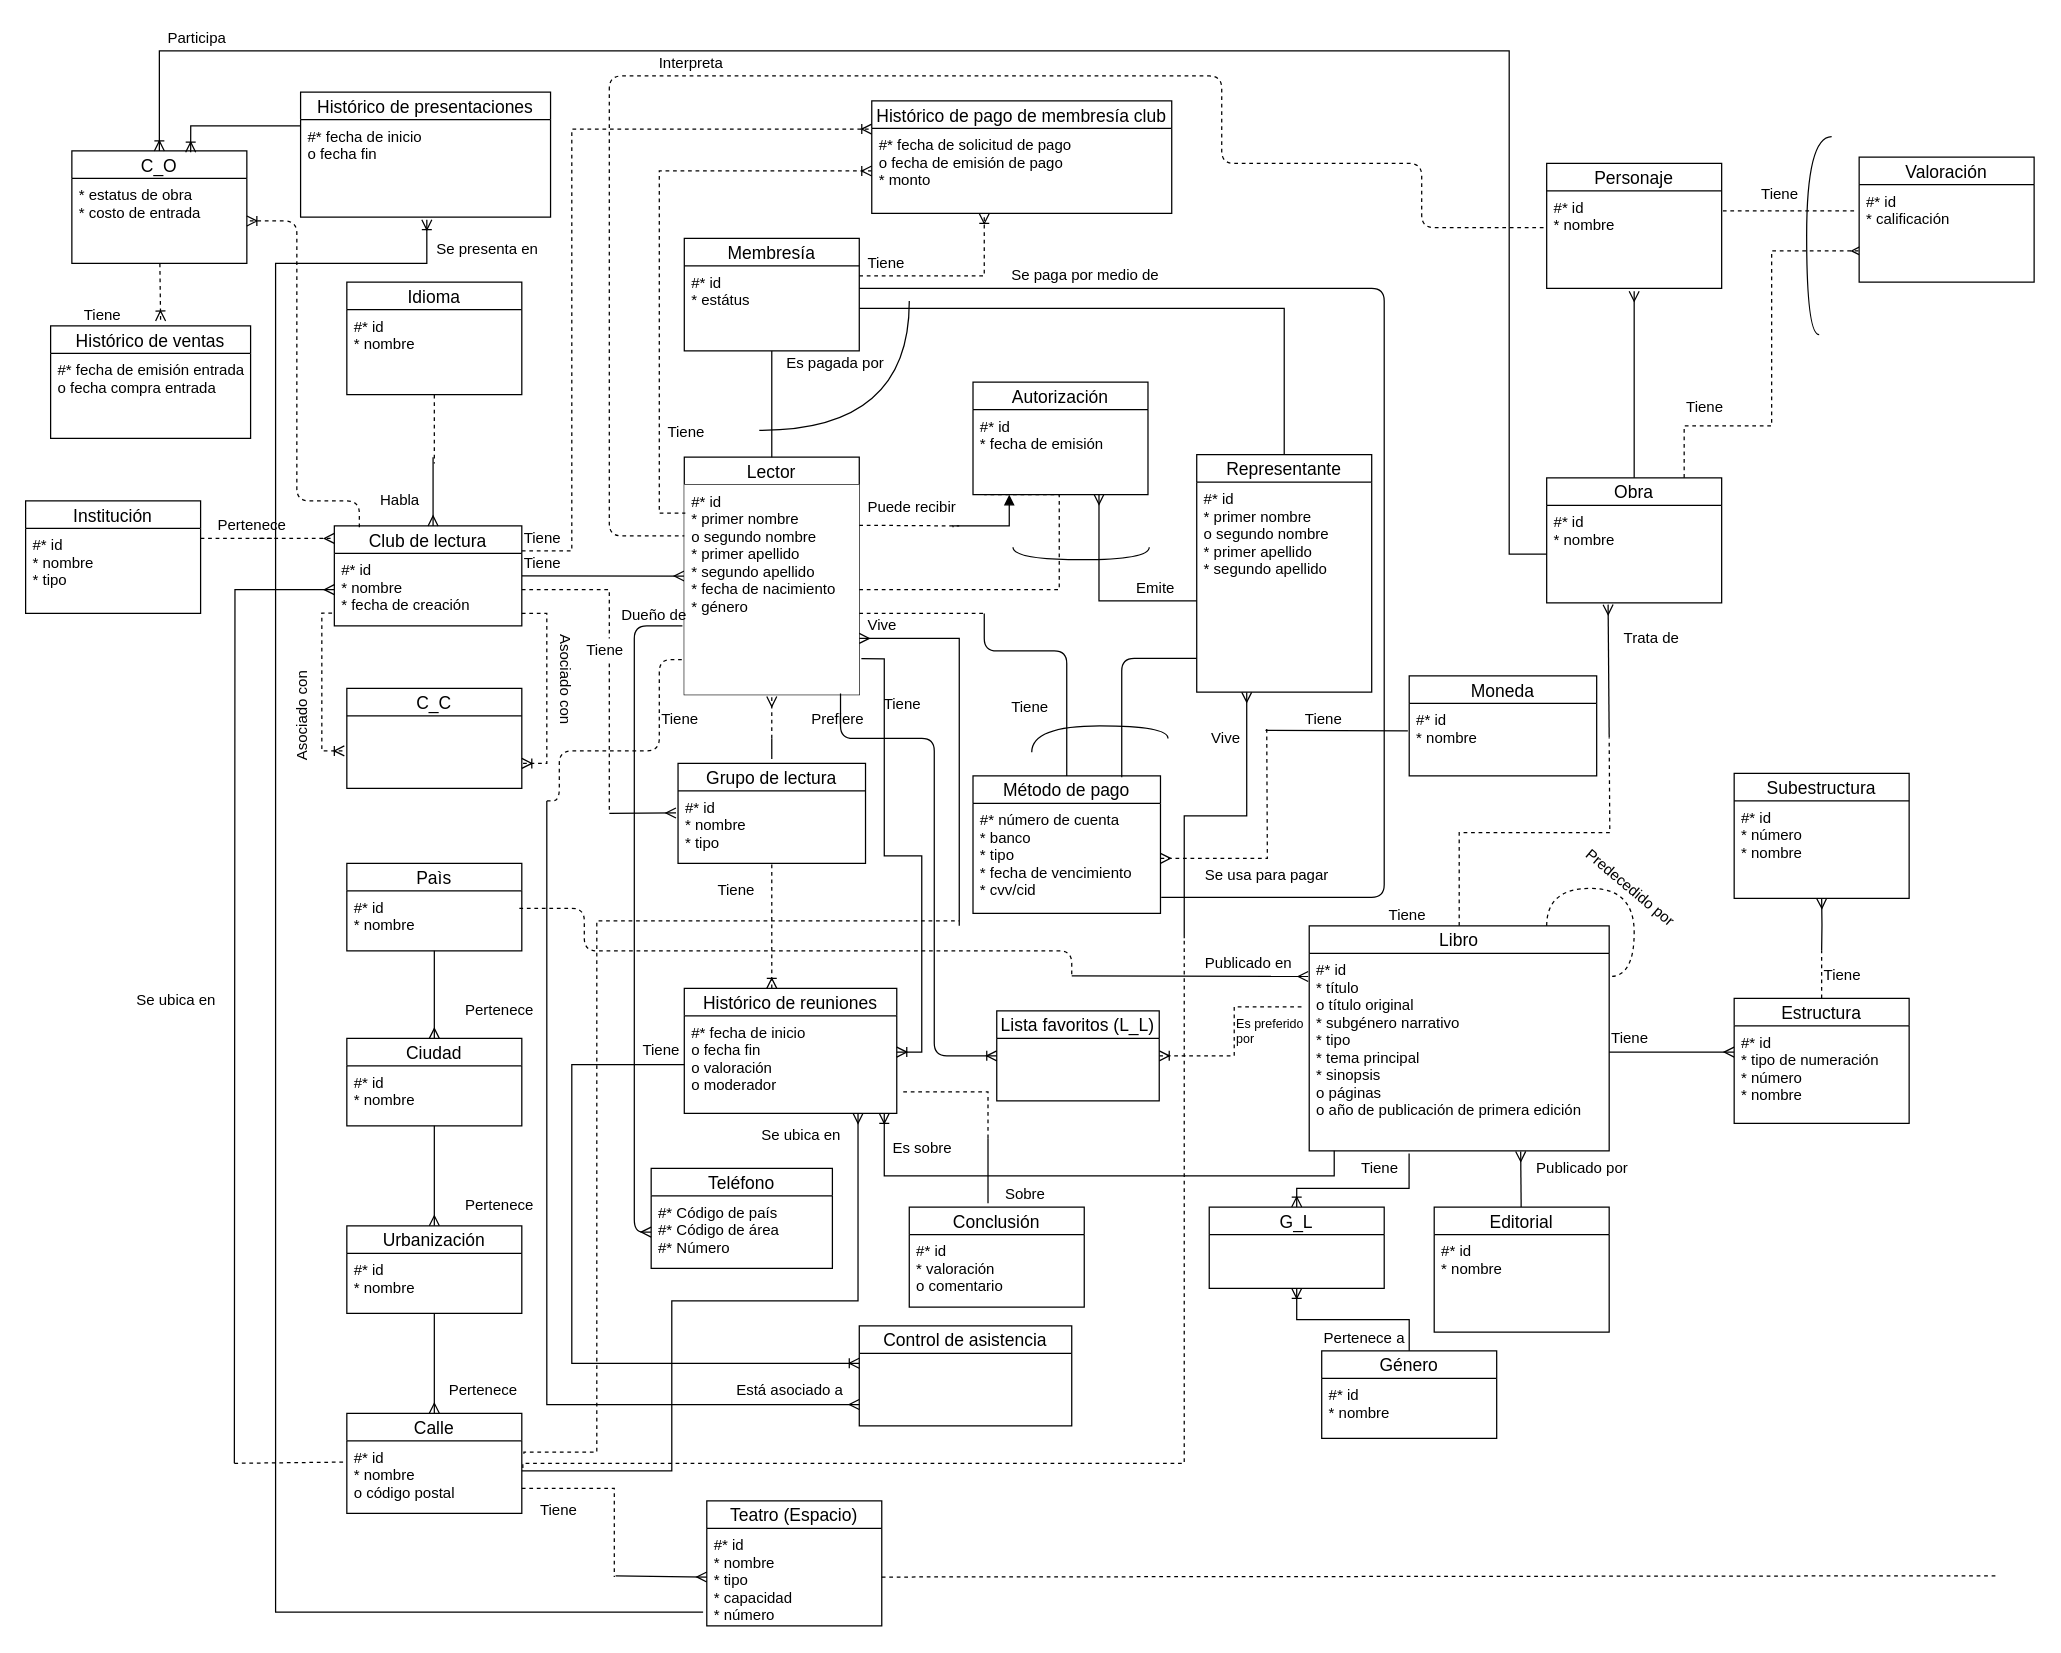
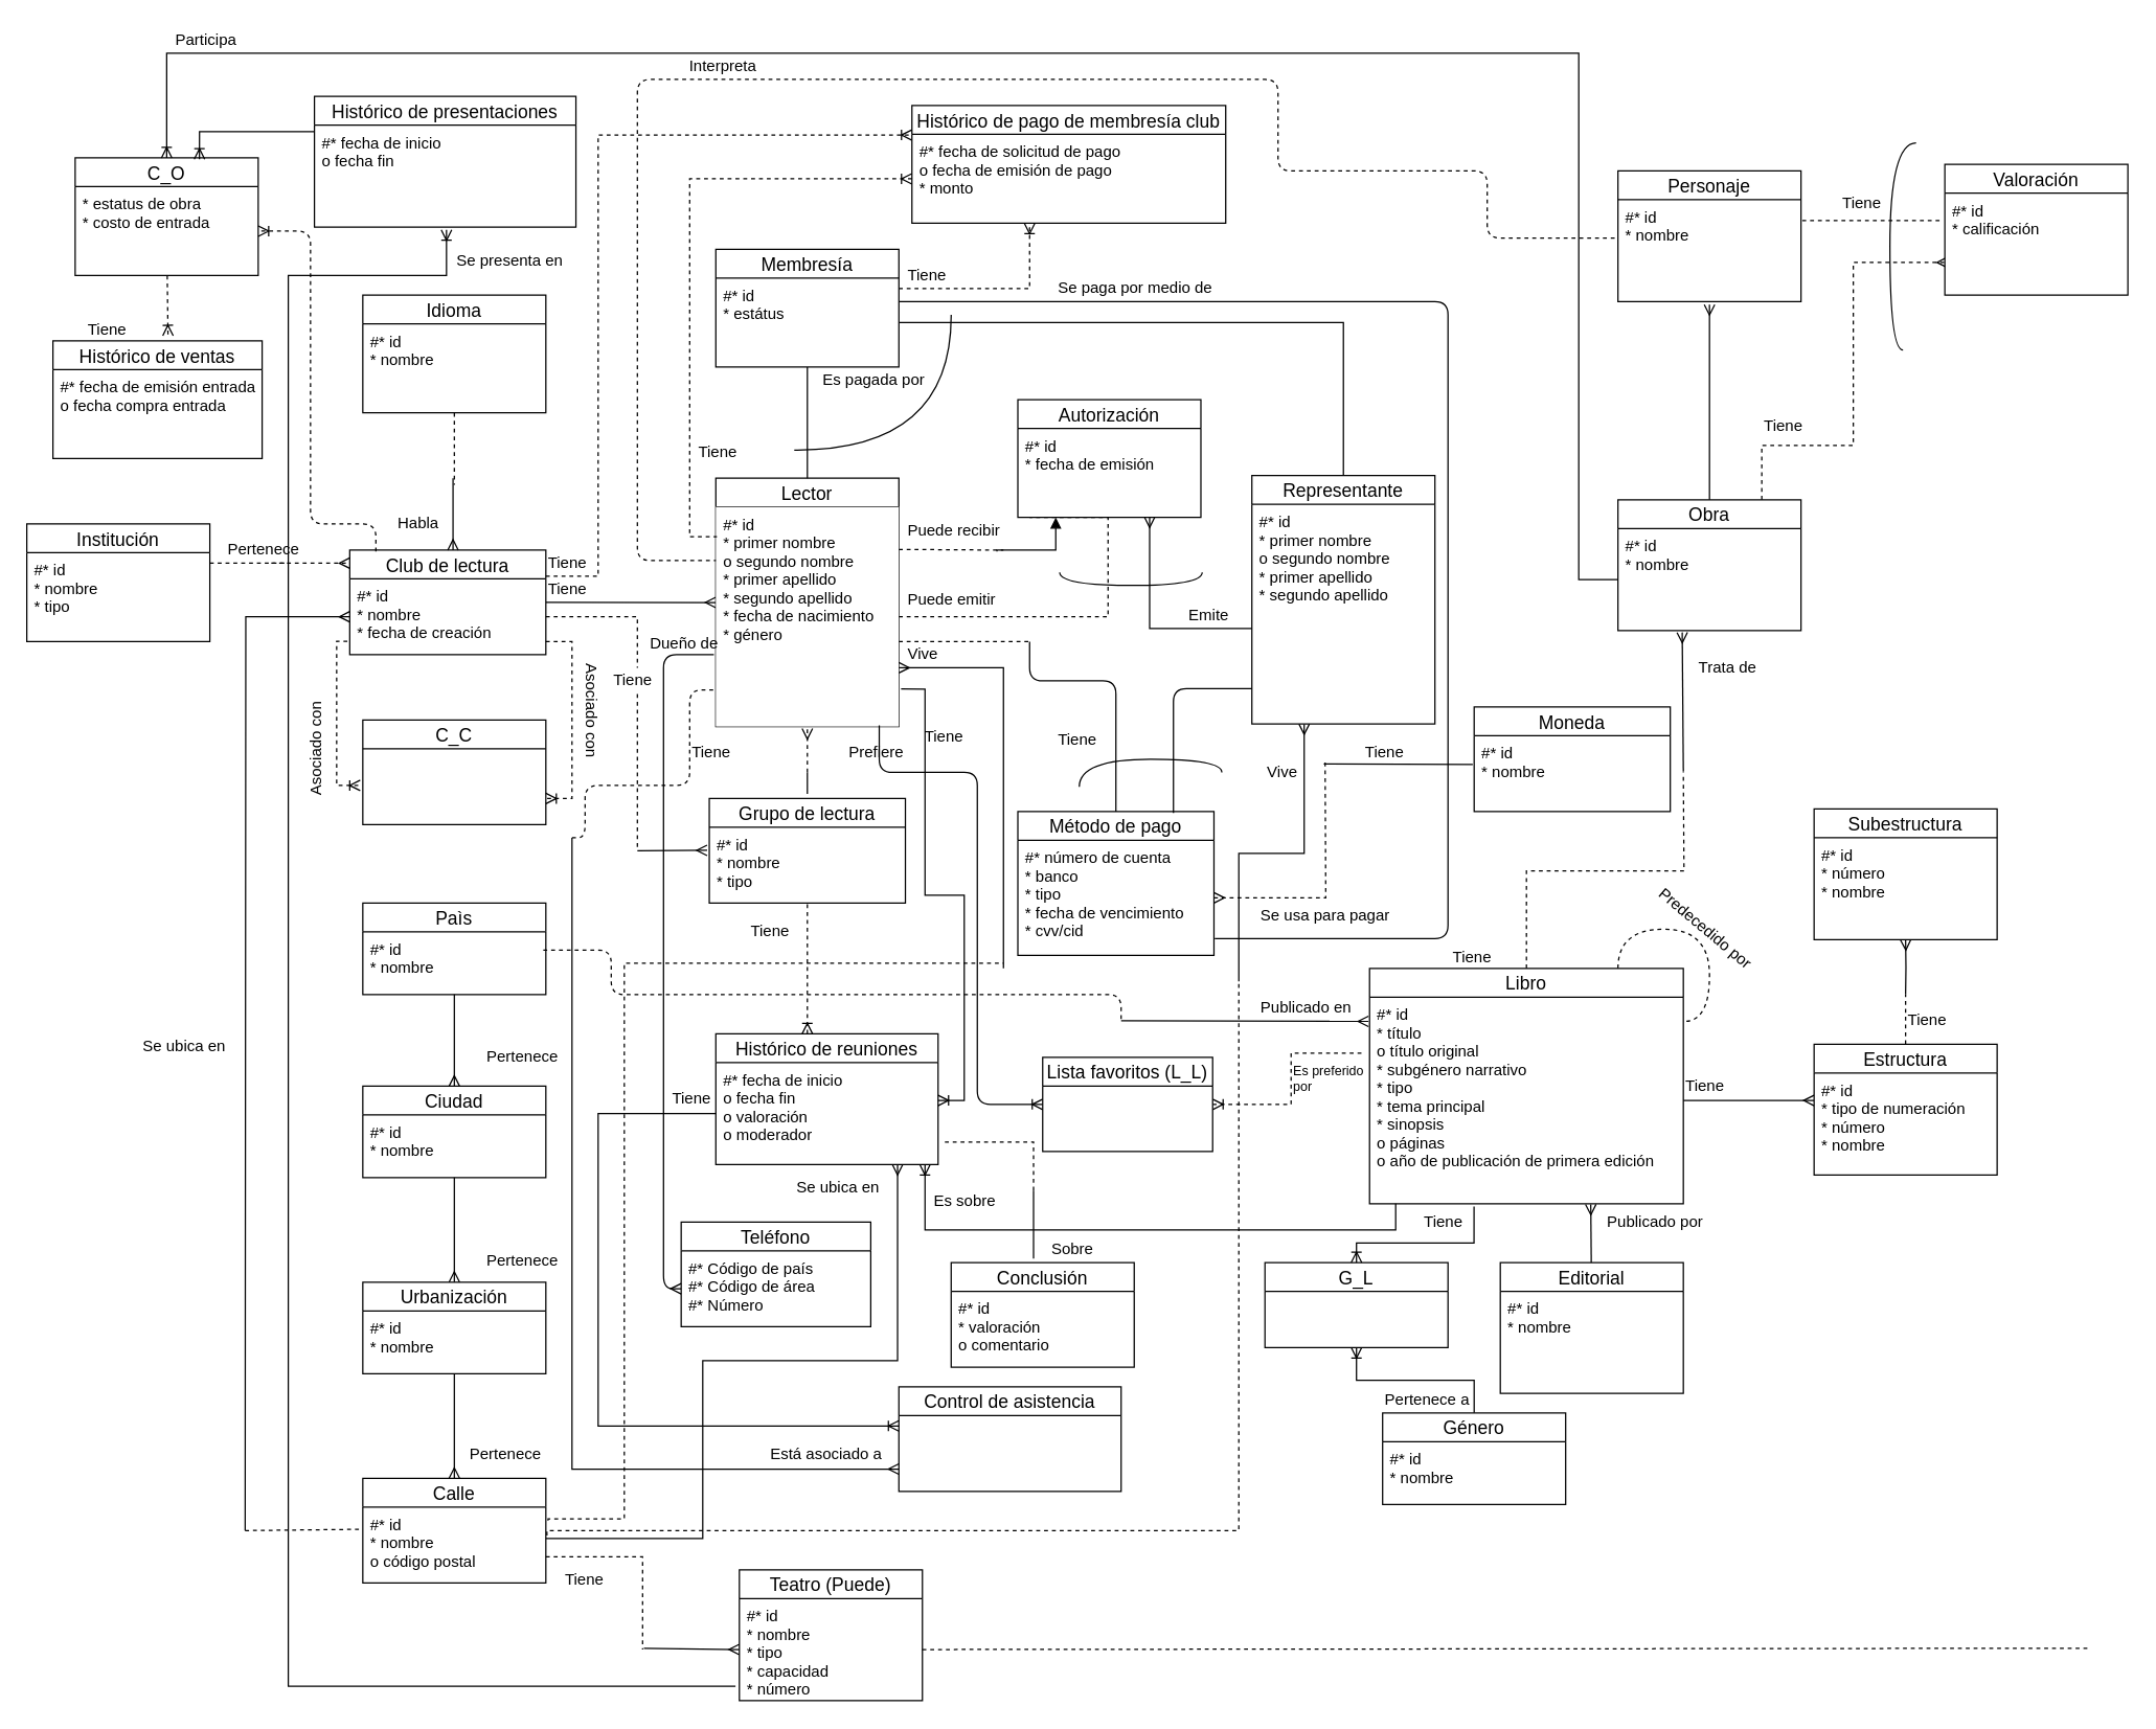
+ <mxCell id="179" value="Puede emitir" style="text;html=1;resizable=0;points=[];autosize=1;align=left;verticalAlign=top;spacingTop=-4;" parent="1" vertex="1"><mxGeometry x="692" y="448" width="80" height="20" as="geometry" /></mxCell>
- <mxCell id="107" value="Teatro (Espacio)" style="swimlane;fontStyle=0;childLayout=stackLayout;horizontal=1;startSize=22;fillColor=none;horizontalStack=0;resizeParent=1;resizeParentMax=0;resizeLast=0;collapsible=1;marginBottom=0;swimlaneFillColor=#ffffff;align=center;fontSize=14;" parent="1" vertex="1"><mxGeometry x="565" y="1200" width="140" height="100" as="geometry" /></mxCell>
+ <mxCell id="107" value="Teatro (Puede)" style="swimlane;fontStyle=0;childLayout=stackLayout;horizontal=1;startSize=22;fillColor=none;horizontalStack=0;resizeParent=1;resizeParentMax=0;resizeLast=0;collapsible=1;marginBottom=0;swimlaneFillColor=#ffffff;align=center;fontSize=14;" parent="1" vertex="1"><mxGeometry x="565" y="1200" width="140" height="100" as="geometry" /></mxCell>
